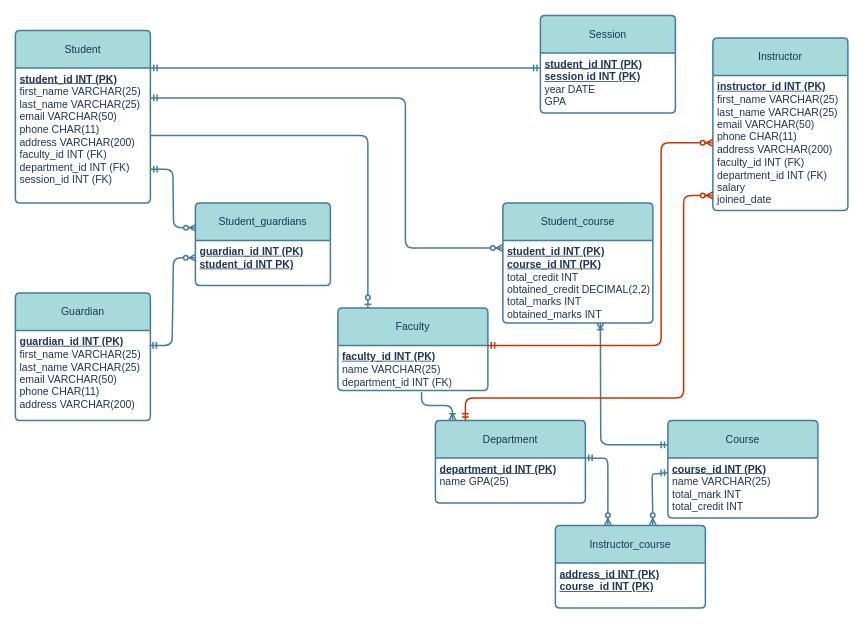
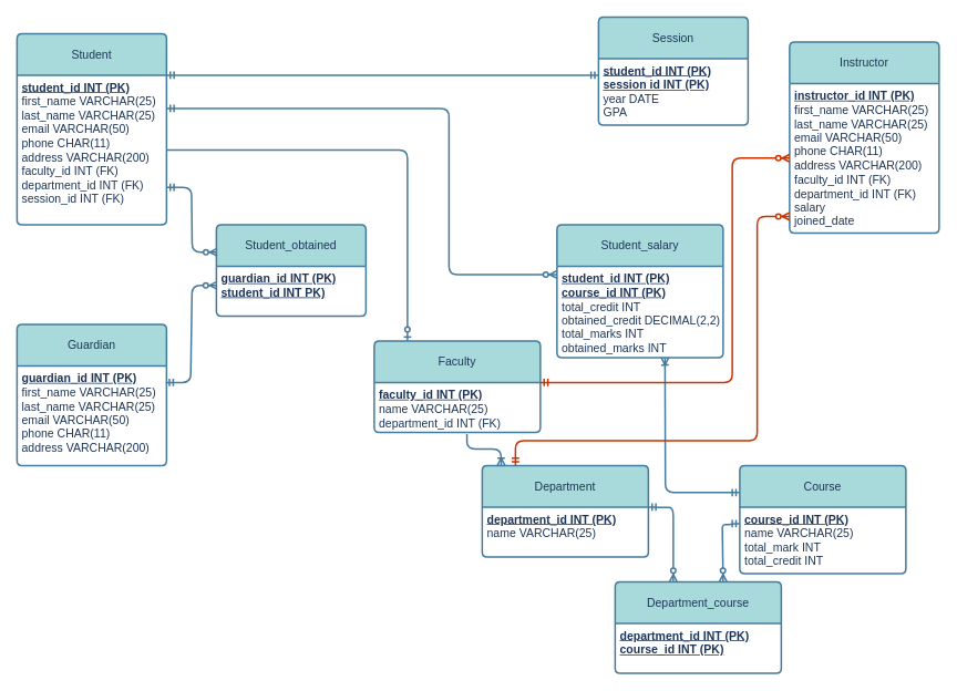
- <mxCell id="7" value="Student_guardians" style="swimlane;childLayout=stackLayout;horizontal=1;startSize=50;horizontalStack=0;rounded=1;fontSize=14;fontStyle=0;strokeWidth=2;resizeParent=0;resizeLast=1;shadow=0;dashed=0;align=center;arcSize=4;whiteSpace=wrap;html=1;labelBackgroundColor=none;fillColor=#A8DADC;strokeColor=#457B9D;fontColor=#1D3557;" vertex="1" parent="1"><mxGeometry x="260" y="270" width="180" height="110" as="geometry" /></mxCell>
+ <mxCell id="7" value="Student_obtained" style="swimlane;childLayout=stackLayout;horizontal=1;startSize=50;horizontalStack=0;rounded=1;fontSize=14;fontStyle=0;strokeWidth=2;resizeParent=0;resizeLast=1;shadow=0;dashed=0;align=center;arcSize=4;whiteSpace=wrap;html=1;labelBackgroundColor=none;fillColor=#A8DADC;strokeColor=#457B9D;fontColor=#1D3557;" vertex="1" parent="1"><mxGeometry x="260" y="270" width="180" height="110" as="geometry" /></mxCell>
- <mxCell id="19" value="Student_course" style="swimlane;childLayout=stackLayout;horizontal=1;startSize=50;horizontalStack=0;rounded=1;fontSize=14;fontStyle=0;strokeWidth=2;resizeParent=0;resizeLast=1;shadow=0;dashed=0;align=center;arcSize=4;whiteSpace=wrap;html=1;labelBackgroundColor=none;fillColor=#A8DADC;strokeColor=#457B9D;fontColor=#1D3557;" vertex="1" parent="1"><mxGeometry x="670" y="270" width="200" height="160" as="geometry" /></mxCell>
+ <mxCell id="19" value="Student_salary" style="swimlane;childLayout=stackLayout;horizontal=1;startSize=50;horizontalStack=0;rounded=1;fontSize=14;fontStyle=0;strokeWidth=2;resizeParent=0;resizeLast=1;shadow=0;dashed=0;align=center;arcSize=4;whiteSpace=wrap;html=1;labelBackgroundColor=none;fillColor=#A8DADC;strokeColor=#457B9D;fontColor=#1D3557;" vertex="1" parent="1"><mxGeometry x="670" y="270" width="200" height="160" as="geometry" /></mxCell>
- <mxCell id="14" value="&lt;font style=&quot;font-size: 14px;&quot;&gt;&lt;b&gt;&lt;u&gt;department_id INT (PK)&lt;br&gt;&lt;/u&gt;&lt;/b&gt;name GPA(25)&lt;br&gt;&lt;br&gt;&lt;/font&gt;" style="align=left;strokeColor=none;fillColor=none;spacingLeft=4;fontSize=12;verticalAlign=top;resizable=0;rotatable=0;part=1;html=1;rounded=1;labelBackgroundColor=none;fontColor=#1D3557;" vertex="1" parent="13"><mxGeometry y="50" width="200" height="60" as="geometry" /></mxCell>
+ <mxCell id="14" value="&lt;font style=&quot;font-size: 14px;&quot;&gt;&lt;b&gt;&lt;u&gt;department_id INT (PK)&lt;br&gt;&lt;/u&gt;&lt;/b&gt;name VARCHAR(25)&lt;br&gt;&lt;br&gt;&lt;/font&gt;" style="align=left;strokeColor=none;fillColor=none;spacingLeft=4;fontSize=12;verticalAlign=top;resizable=0;rotatable=0;part=1;html=1;rounded=1;labelBackgroundColor=none;fontColor=#1D3557;" vertex="1" parent="13"><mxGeometry y="50" width="200" height="60" as="geometry" /></mxCell>
- <mxCell id="17" value="Instructor_course" style="swimlane;childLayout=stackLayout;horizontal=1;startSize=50;horizontalStack=0;rounded=1;fontSize=14;fontStyle=0;strokeWidth=2;resizeParent=0;resizeLast=1;shadow=0;dashed=0;align=center;arcSize=4;whiteSpace=wrap;html=1;labelBackgroundColor=none;fillColor=#A8DADC;strokeColor=#457B9D;fontColor=#1D3557;" vertex="1" parent="1"><mxGeometry x="740" y="700" width="200" height="110" as="geometry" /></mxCell>
+ <mxCell id="17" value="Department_course" style="swimlane;childLayout=stackLayout;horizontal=1;startSize=50;horizontalStack=0;rounded=1;fontSize=14;fontStyle=0;strokeWidth=2;resizeParent=0;resizeLast=1;shadow=0;dashed=0;align=center;arcSize=4;whiteSpace=wrap;html=1;labelBackgroundColor=none;fillColor=#A8DADC;strokeColor=#457B9D;fontColor=#1D3557;" vertex="1" parent="1"><mxGeometry x="740" y="700" width="200" height="110" as="geometry" /></mxCell>
- <mxCell id="18" value="&lt;font style=&quot;font-size: 14px;&quot;&gt;&lt;b&gt;&lt;u&gt;address_id INT (PK)&lt;br&gt;course_id INT (PK)&lt;/u&gt;&lt;/b&gt;&lt;br&gt;&lt;br&gt;&lt;/font&gt;" style="align=left;strokeColor=none;fillColor=none;spacingLeft=4;fontSize=12;verticalAlign=top;resizable=0;rotatable=0;part=1;html=1;rounded=1;labelBackgroundColor=none;fontColor=#1D3557;" vertex="1" parent="17"><mxGeometry y="50" width="200" height="60" as="geometry" /></mxCell>
+ <mxCell id="18" value="&lt;font style=&quot;font-size: 14px;&quot;&gt;&lt;b&gt;&lt;u&gt;department_id INT (PK)&lt;br&gt;course_id INT (PK)&lt;/u&gt;&lt;/b&gt;&lt;br&gt;&lt;br&gt;&lt;/font&gt;" style="align=left;strokeColor=none;fillColor=none;spacingLeft=4;fontSize=12;verticalAlign=top;resizable=0;rotatable=0;part=1;html=1;rounded=1;labelBackgroundColor=none;fontColor=#1D3557;" vertex="1" parent="17"><mxGeometry y="50" width="200" height="60" as="geometry" /></mxCell>
